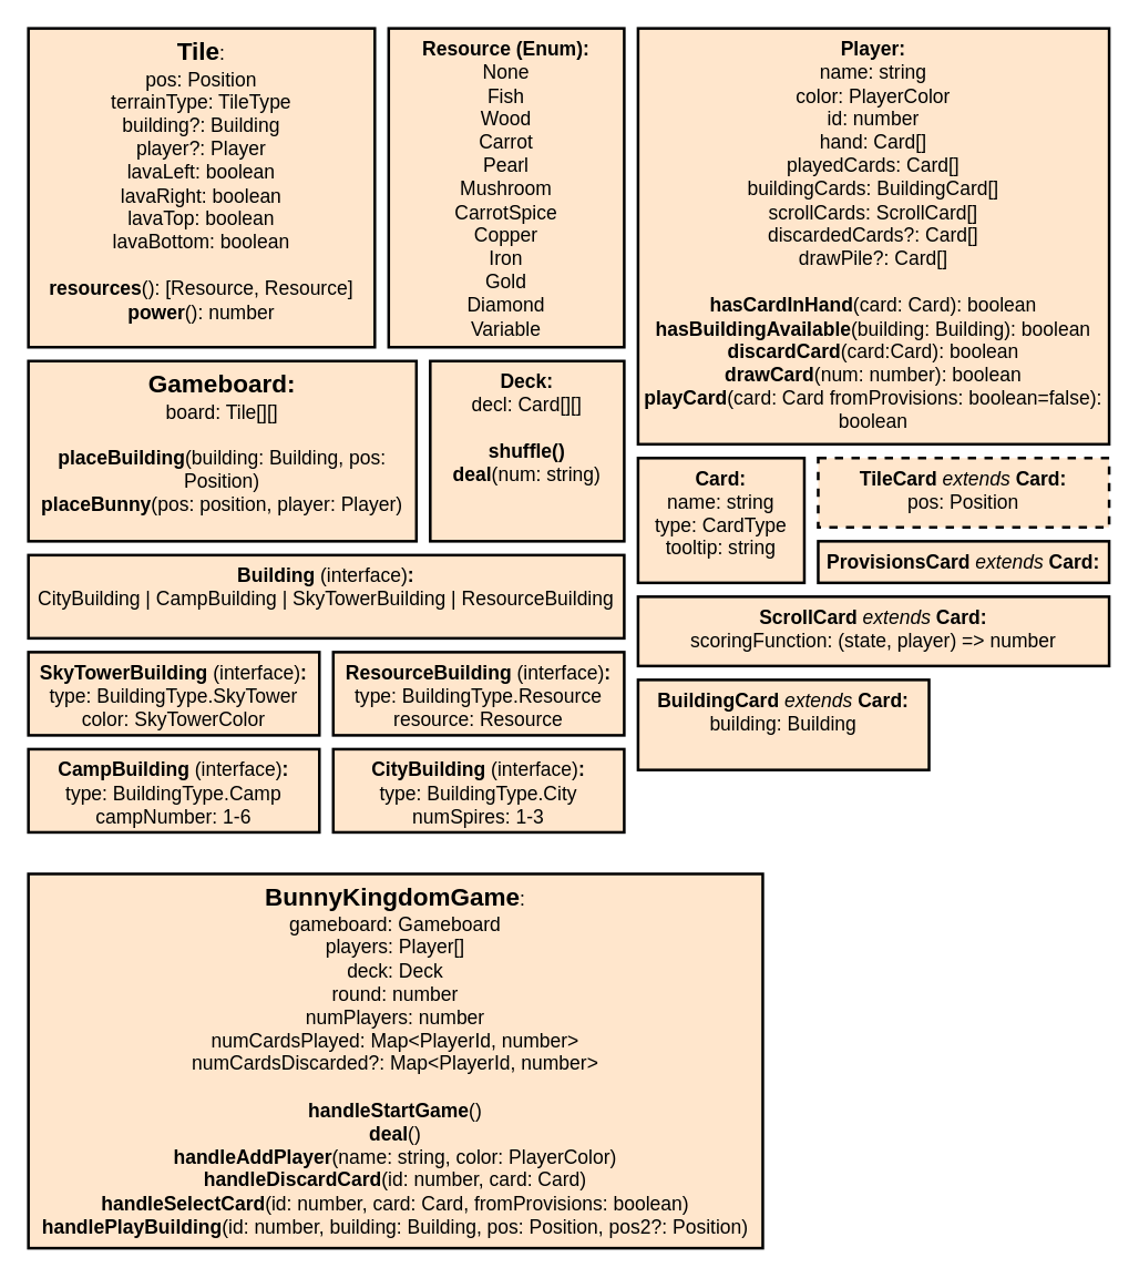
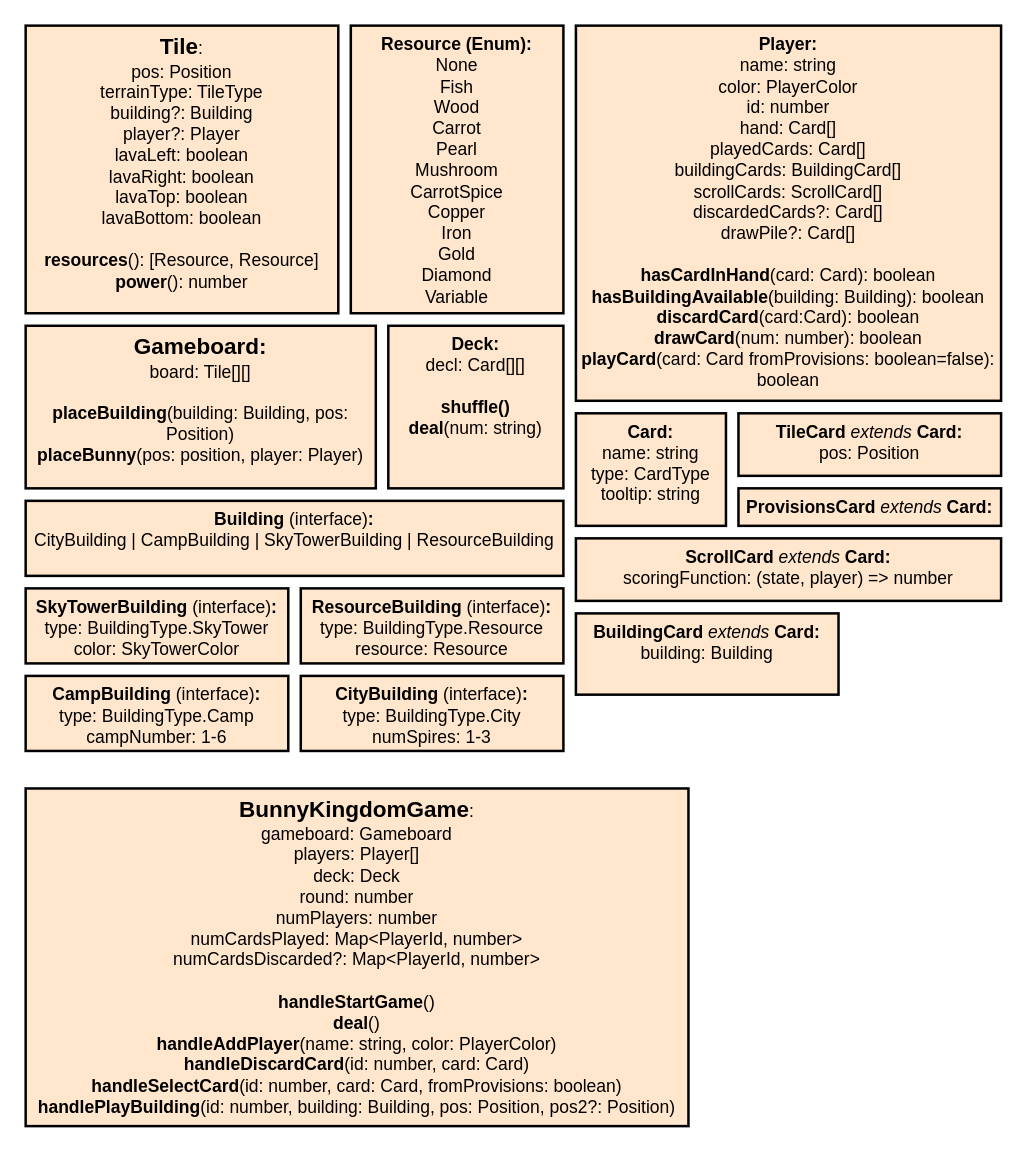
- <mxCell id="8" value="&lt;b&gt;TileCard &lt;/b&gt;&lt;i&gt;extends&lt;/i&gt;&lt;b style=&quot;&quot;&gt;&lt;i&gt;&amp;nbsp;&lt;/i&gt;Card&lt;/b&gt;&lt;b&gt;:&lt;/b&gt;&lt;br&gt;pos: Position" style="rounded=0;whiteSpace=wrap;html=1;fontSize=14;fillColor=#ffe6cc;strokeColor=#000000;strokeWidth=2;verticalAlign=top;dashed=1;" vertex="1" parent="1"><mxGeometry x="590" y="330" width="210" height="50" as="geometry" /></mxCell>
+ <mxCell id="8" value="&lt;b&gt;TileCard &lt;/b&gt;&lt;i&gt;extends&lt;/i&gt;&lt;b style=&quot;&quot;&gt;&lt;i&gt;&amp;nbsp;&lt;/i&gt;Card&lt;/b&gt;&lt;b&gt;:&lt;/b&gt;&lt;br&gt;pos: Position" style="rounded=0;whiteSpace=wrap;html=1;fontSize=14;fillColor=#ffe6cc;strokeColor=#000000;strokeWidth=2;verticalAlign=top;" vertex="1" parent="1"><mxGeometry x="590" y="330" width="210" height="50" as="geometry" /></mxCell>
